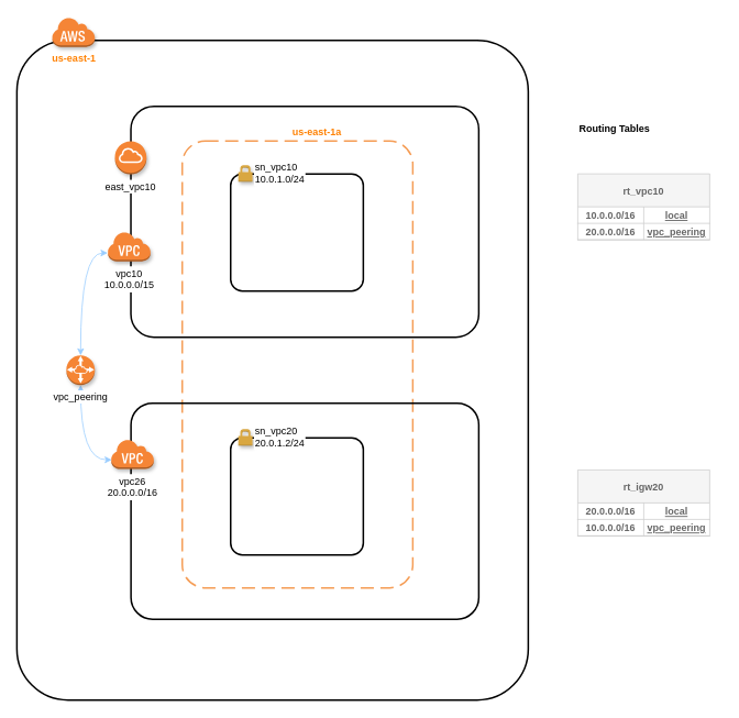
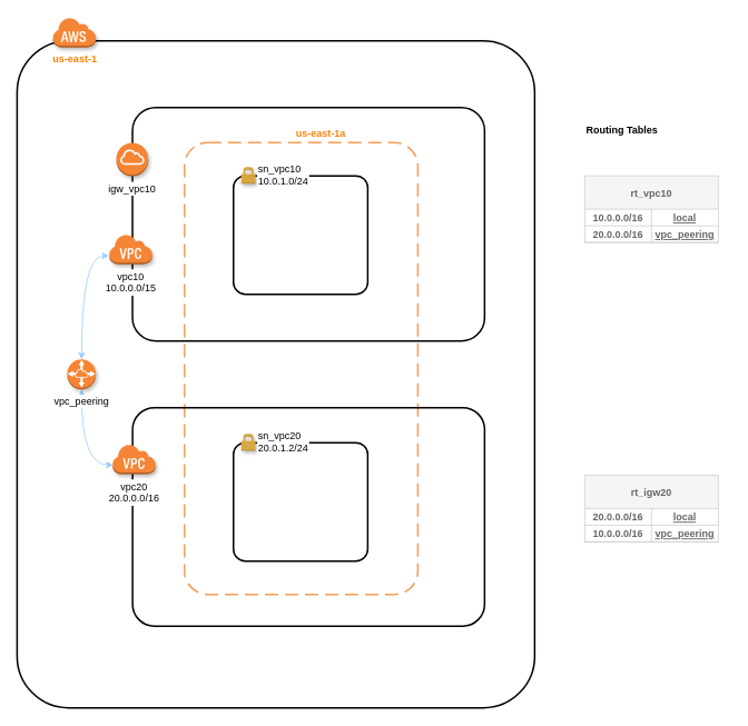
- <mxCell id="10" value="&lt;span&gt;east_vpc10&lt;/span&gt;" style="outlineConnect=0;dashed=0;verticalLabelPosition=bottom;verticalAlign=top;align=center;html=1;shape=mxgraph.aws3.internet_gateway;fillColor=#F58534;gradientColor=none;fontColor=#000000;fontSize=12;labelBackgroundColor=#ffffff;whiteSpace=wrap;labelBorderColor=#FFFFFF;shadow=1;" parent="1" vertex="1"><mxGeometry x="138.84" y="170.5" width="38.33" height="40" as="geometry" /></mxCell>
+ <mxCell id="10" value="&lt;span&gt;igw_vpc10&lt;/span&gt;" style="outlineConnect=0;dashed=0;verticalLabelPosition=bottom;verticalAlign=top;align=center;html=1;shape=mxgraph.aws3.internet_gateway;fillColor=#F58534;gradientColor=none;fontColor=#000000;fontSize=12;labelBackgroundColor=#ffffff;whiteSpace=wrap;labelBorderColor=#FFFFFF;shadow=1;" parent="1" vertex="1"><mxGeometry x="138.84" y="170.5" width="38.33" height="40" as="geometry" /></mxCell>
- <mxCell id="14" value="&lt;span&gt;vpc26&lt;/span&gt;&lt;span&gt;&lt;br&gt;20.0.0.0/16&lt;/span&gt;" style="dashed=0;html=1;shape=mxgraph.aws3.virtual_private_cloud;fillColor=#F58536;gradientColor=none;dashed=0;labelPosition=center;verticalLabelPosition=bottom;align=center;verticalAlign=top;labelBackgroundColor=#ffffff;labelBorderColor=#FFFFFF;shadow=1;" parent="1" vertex="1"><mxGeometry x="134" y="531.87" width="52" height="36" as="geometry" /></mxCell>
+ <mxCell id="14" value="&lt;span&gt;vpc20&lt;/span&gt;&lt;span&gt;&lt;br&gt;20.0.0.0/16&lt;/span&gt;" style="dashed=0;html=1;shape=mxgraph.aws3.virtual_private_cloud;fillColor=#F58536;gradientColor=none;dashed=0;labelPosition=center;verticalLabelPosition=bottom;align=center;verticalAlign=top;labelBackgroundColor=#ffffff;labelBorderColor=#FFFFFF;shadow=1;" parent="1" vertex="1"><mxGeometry x="134" y="531.87" width="52" height="36" as="geometry" /></mxCell>
